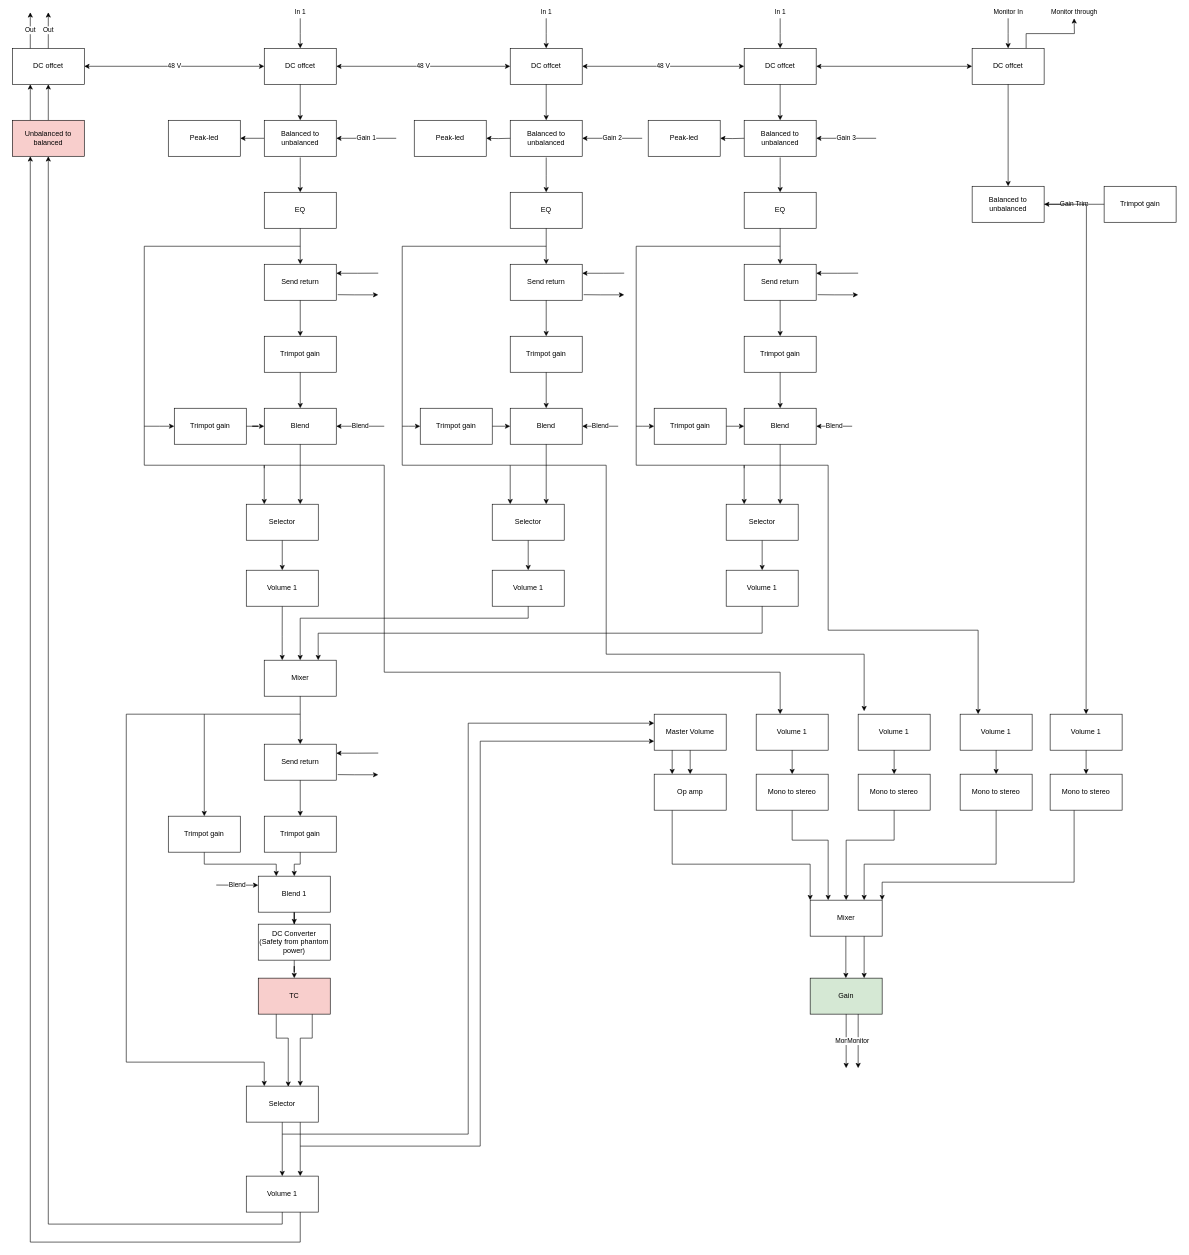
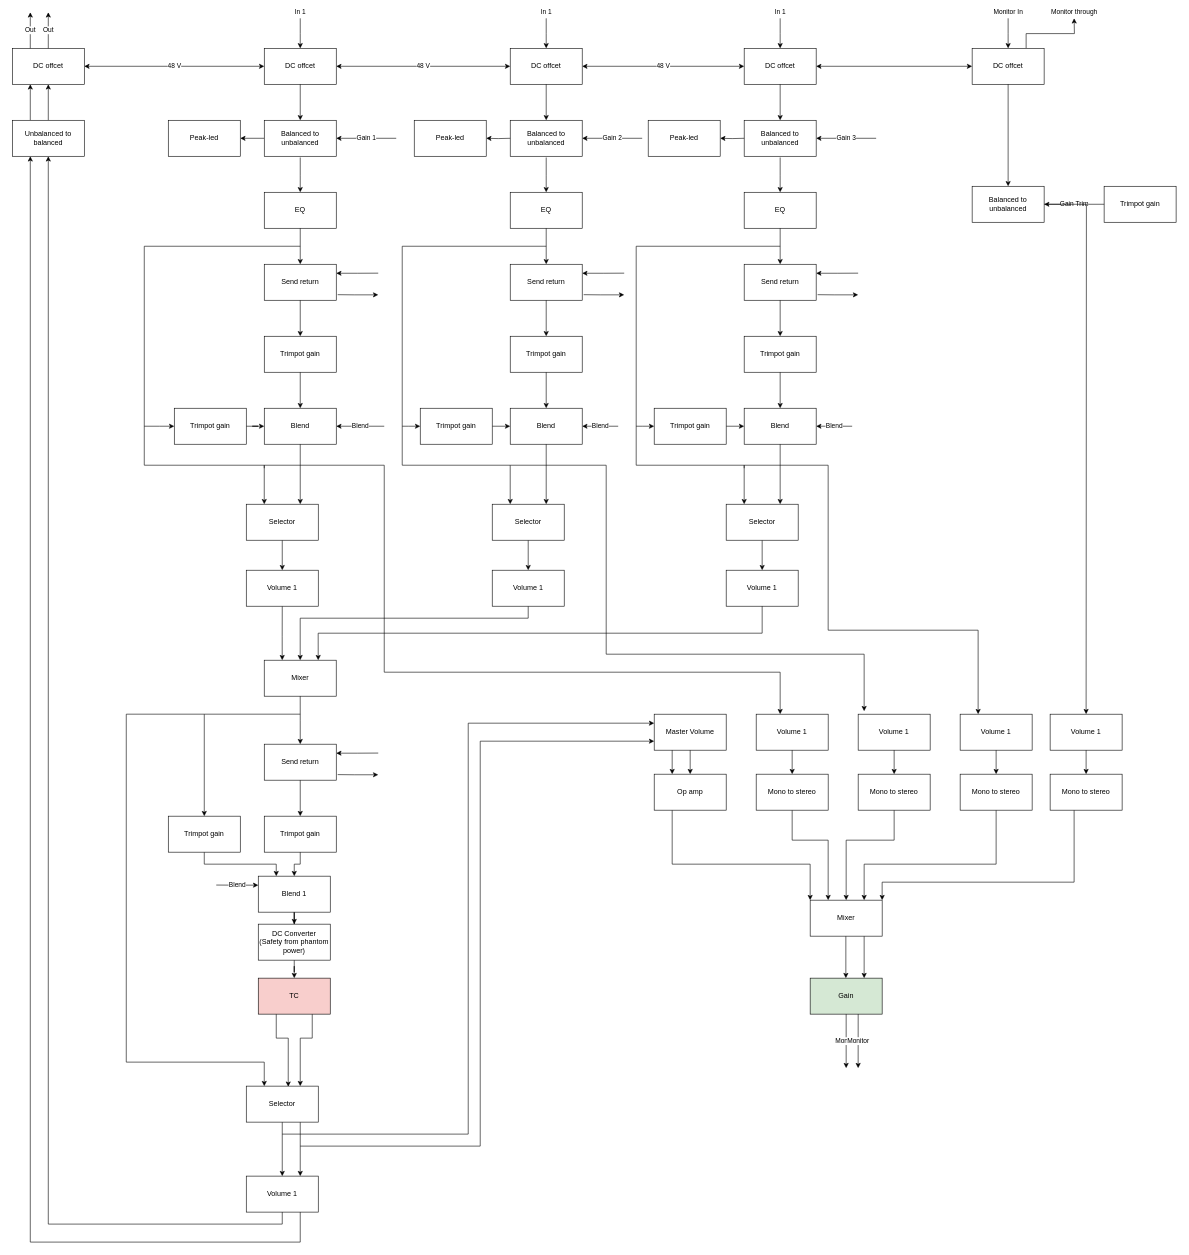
- <mxCell id="91" value="Unbalanced to balanced" style="rounded=0;whiteSpace=wrap;html=1;fillColor=#f8cecc;" parent="1" vertex="1"><mxGeometry x="20" y="200" width="120" height="60" as="geometry" /></mxCell>
+ <mxCell id="91" value="Unbalanced to balanced" style="rounded=0;whiteSpace=wrap;html=1;" parent="1" vertex="1"><mxGeometry x="20" y="200" width="120" height="60" as="geometry" /></mxCell>
